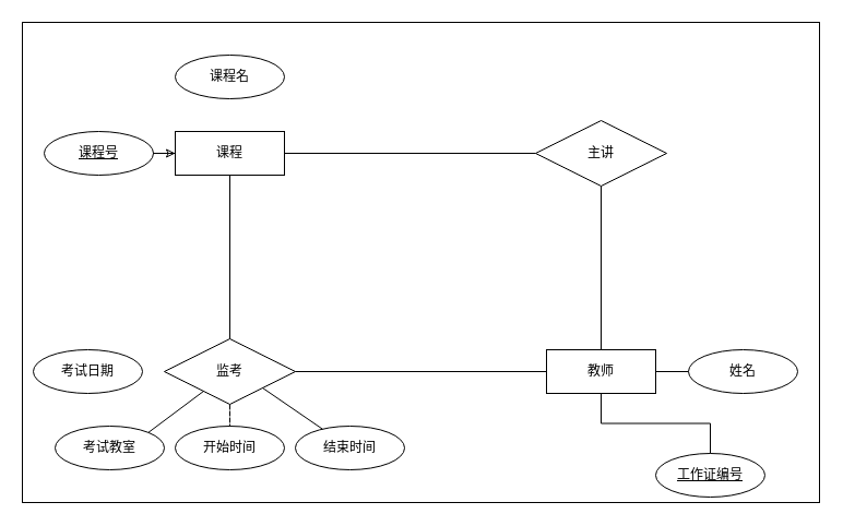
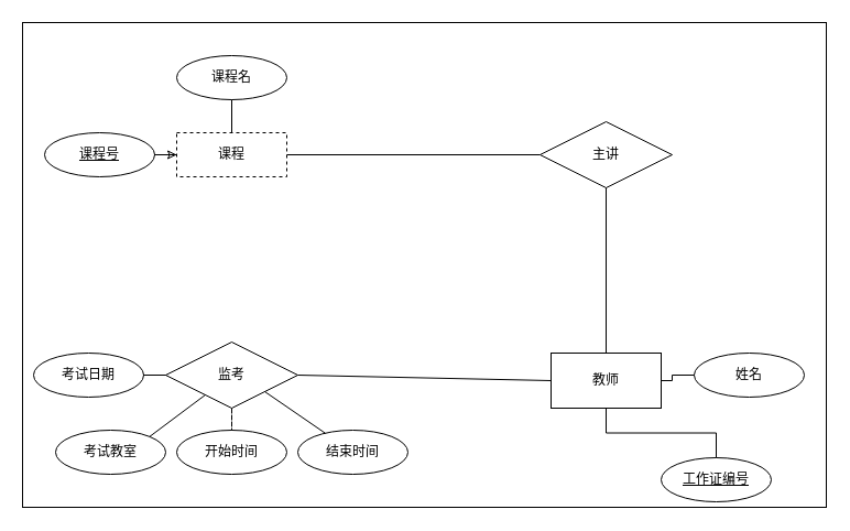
+ <mxCell id="6" value="" style="edgeStyle=orthogonalEdgeStyle;rounded=0;orthogonalLoop=1;jettySize=auto;html=1;endArrow=none;endFill=0;" edge="1" parent="1" source="7" target="11"><mxGeometry relative="1" as="geometry" /></mxCell>
- <mxCell id="7" value="&lt;font style=&quot;font-size: 12px&quot;&gt;课程&lt;/font&gt;" style="whiteSpace=wrap;html=1;align=center;fillColor=none;" vertex="1" parent="1"><mxGeometry x="160" y="120" width="100" height="40" as="geometry" /></mxCell>
+ <mxCell id="7" value="&lt;font style=&quot;font-size: 12px&quot;&gt;课程&lt;/font&gt;" style="whiteSpace=wrap;html=1;align=center;fillColor=none;dashed=1;" vertex="1" parent="1"><mxGeometry x="160" y="120" width="100" height="40" as="geometry" /></mxCell>
- <mxCell id="21" value="" style="endArrow=none;html=1;rounded=0;exitX=0.5;exitY=0;exitDx=0;exitDy=0;" edge="1" parent="1" source="5" target="7"><mxGeometry relative="1" as="geometry"><mxPoint x="350" y="250" as="sourcePoint" /><mxPoint x="510" y="250" as="targetPoint" /></mxGeometry></mxCell>
+ <mxCell id="3" value="" style="edgeStyle=orthogonalEdgeStyle;rounded=0;orthogonalLoop=1;jettySize=auto;html=1;endArrow=none;endFill=0;" edge="1" parent="1" source="4" target="5"><mxGeometry relative="1" as="geometry" /></mxCell>
- <mxCell id="8" value="&lt;font style=&quot;font-size: 12px&quot;&gt;教师&lt;/font&gt;" style="whiteSpace=wrap;html=1;align=center;fillColor=none;" vertex="1" parent="1"><mxGeometry x="500" y="320" width="100" height="40" as="geometry" /></mxCell>
+ <mxCell id="8" value="&lt;font style=&quot;font-size: 12px&quot;&gt;教师&lt;/font&gt;" style="whiteSpace=wrap;html=1;align=center;fillColor=none;" vertex="1" parent="1"><mxGeometry x="500" y="320" width="100" height="50" as="geometry" /></mxCell>
